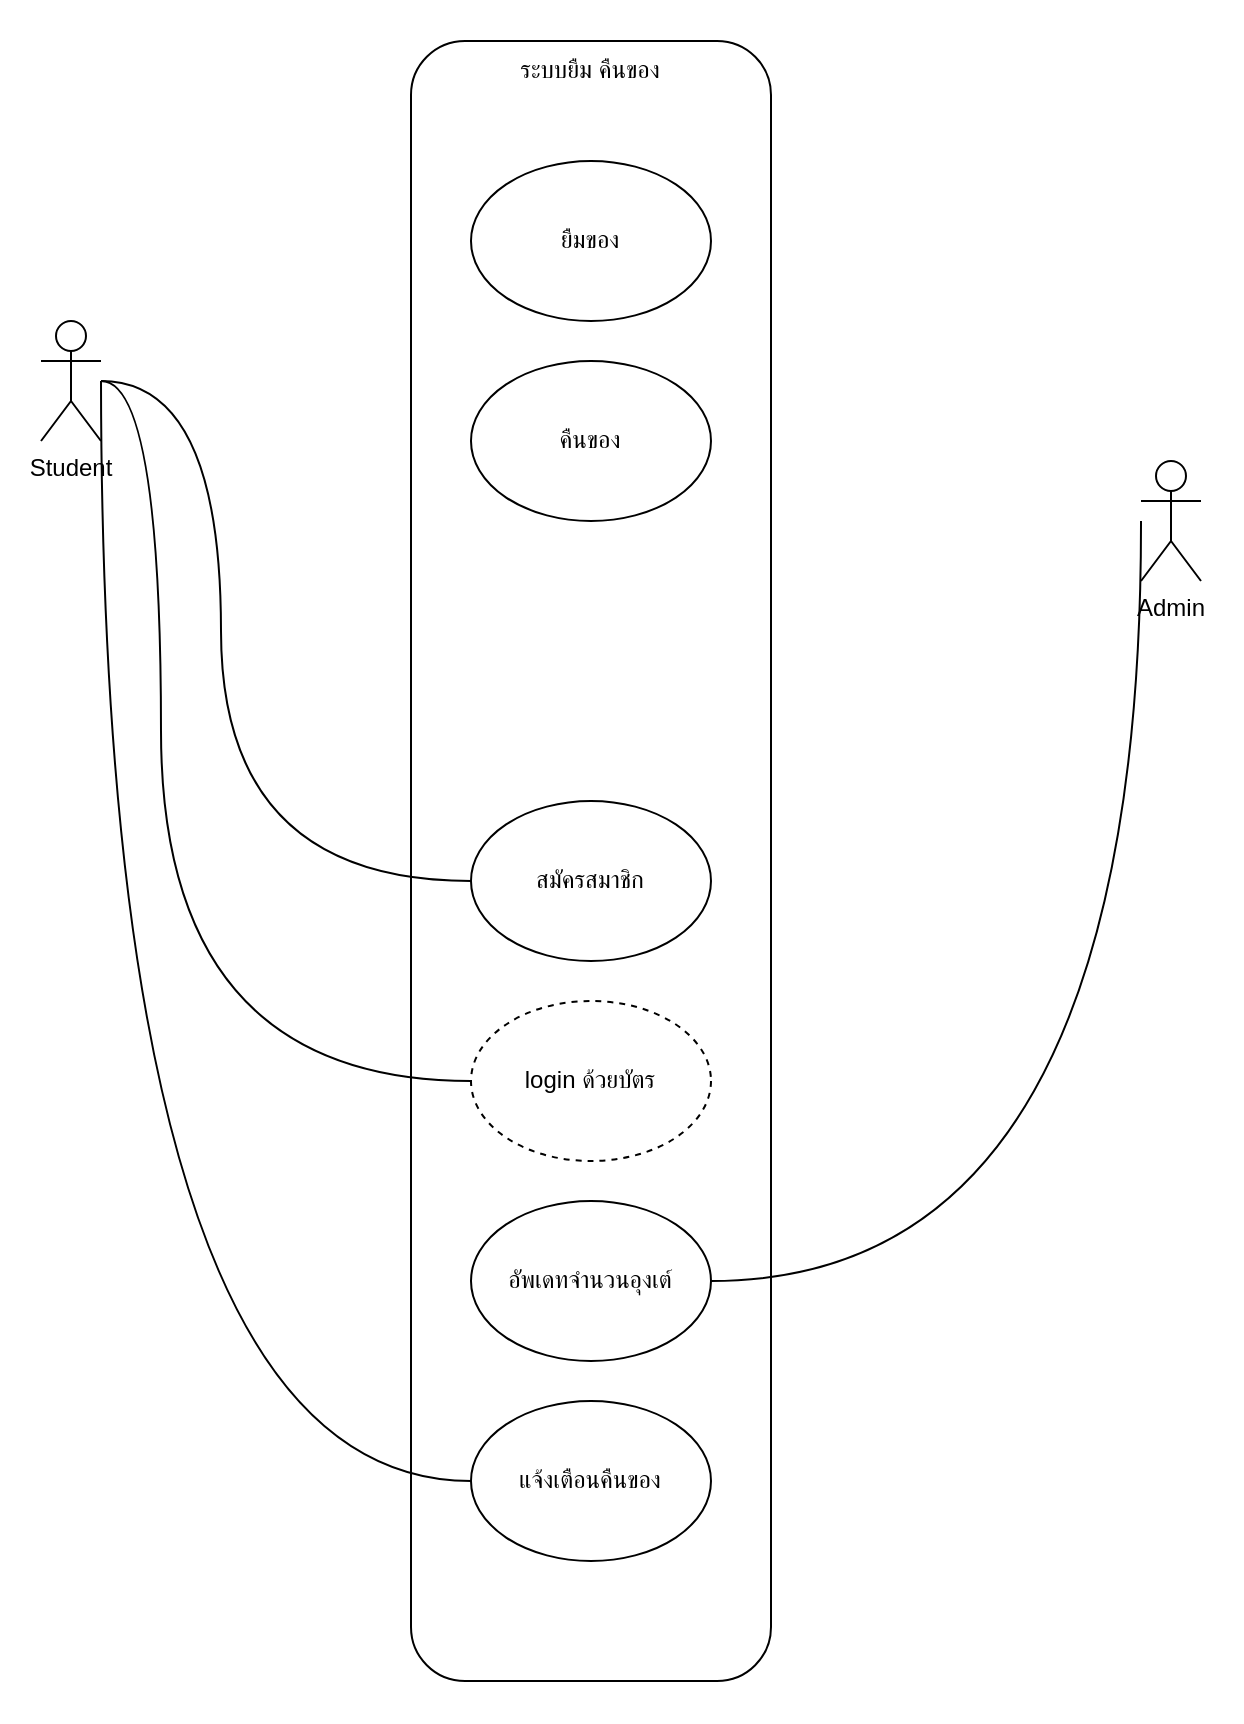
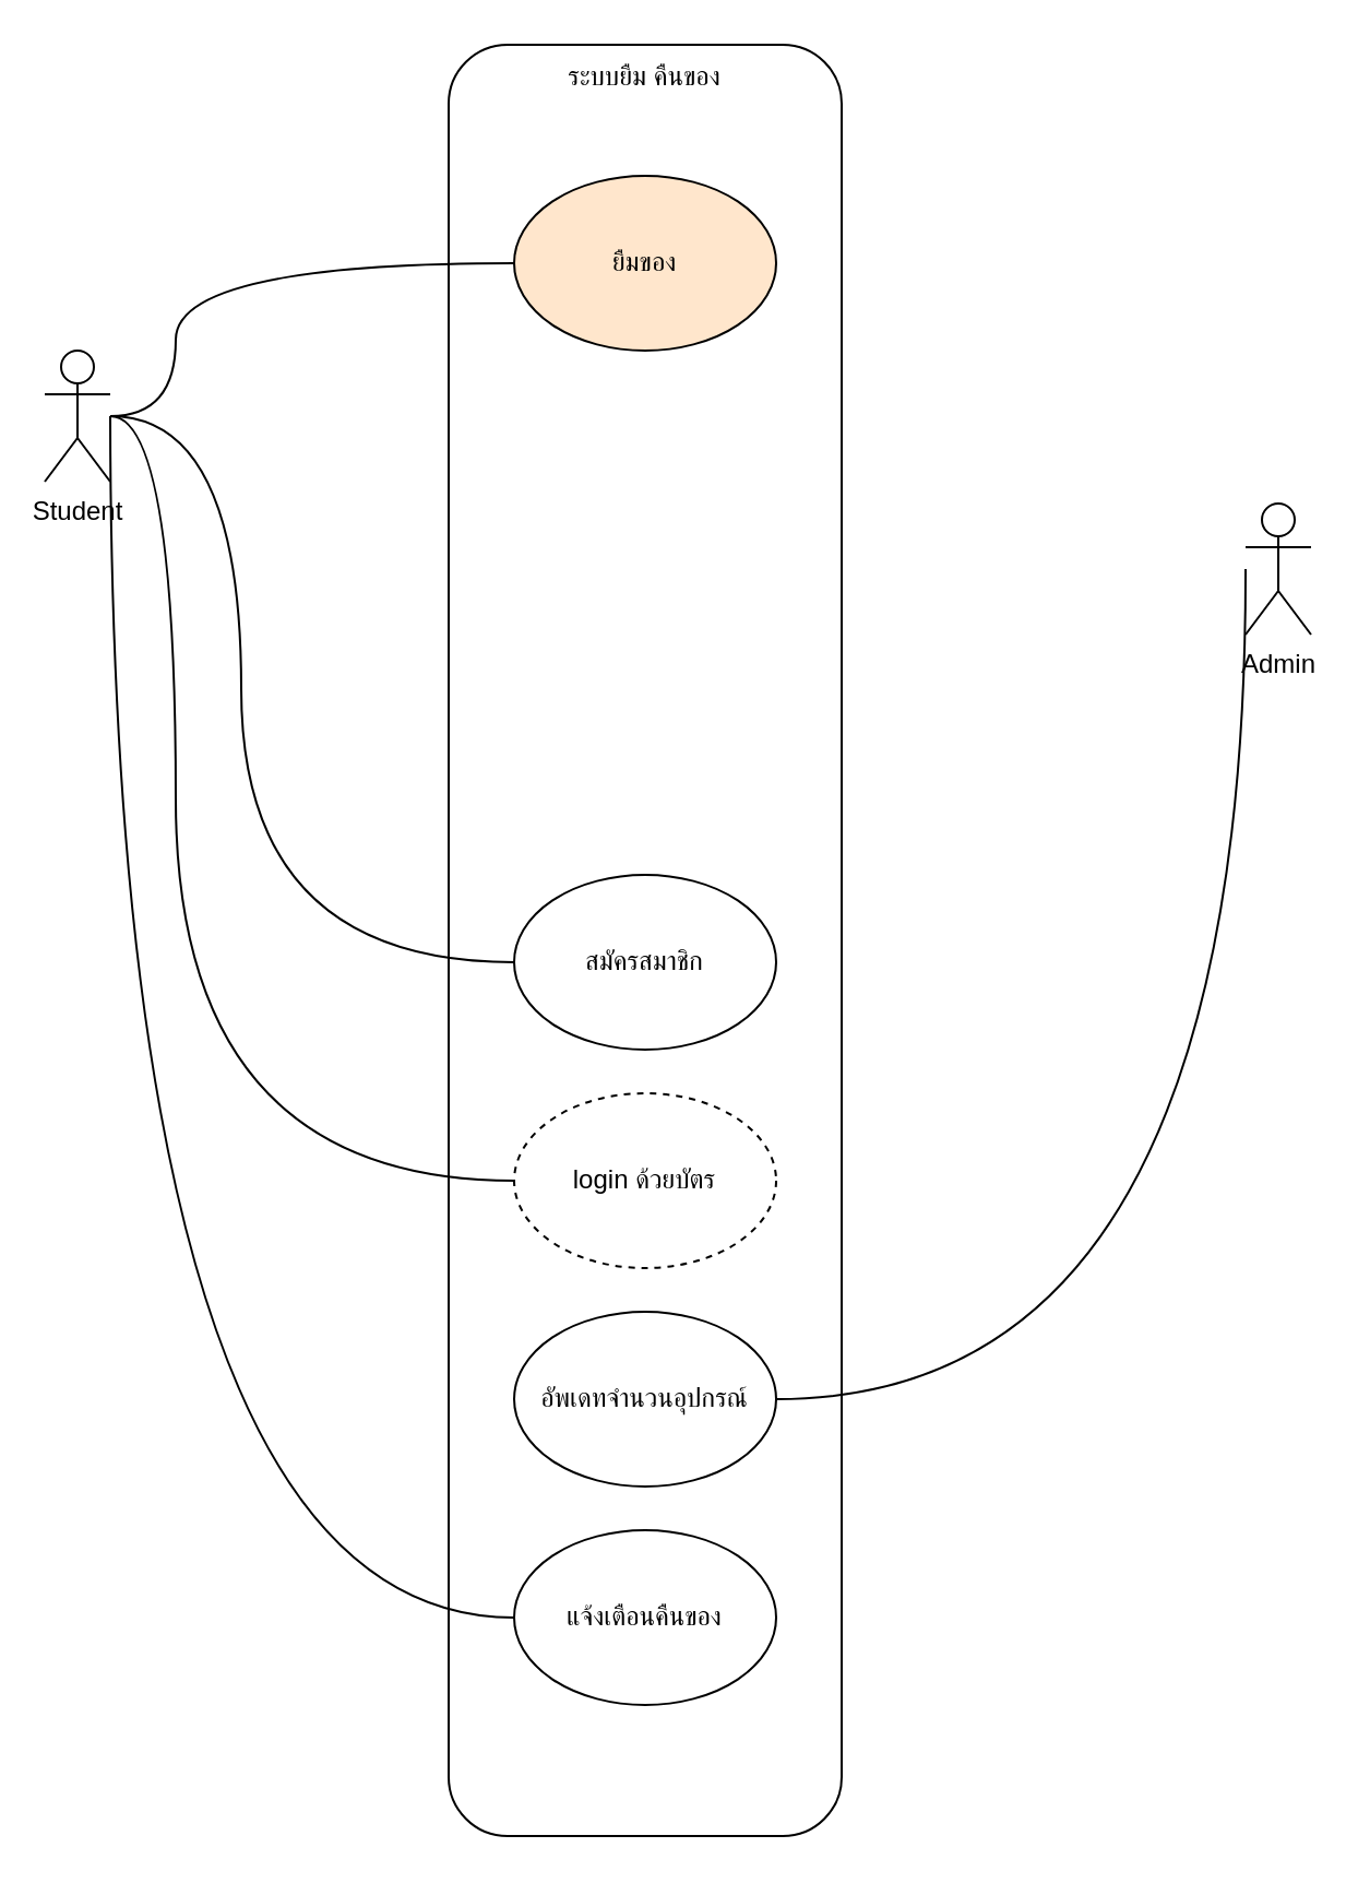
- <mxCell id="6" value="ยืมของ" style="ellipse;whiteSpace=wrap;html=1;" parent="1" vertex="1"><mxGeometry x="235" y="80" width="120" height="80" as="geometry" /></mxCell>
+ <mxCell id="6" value="ยืมของ" style="ellipse;whiteSpace=wrap;html=1;fillColor=#ffe6cc;" parent="1" vertex="1"><mxGeometry x="235" y="80" width="120" height="80" as="geometry" /></mxCell>
+ <mxCell id="12" style="edgeStyle=orthogonalEdgeStyle;rounded=0;orthogonalLoop=1;jettySize=auto;html=1;curved=1;entryX=0;entryY=0.5;entryDx=0;entryDy=0;endArrow=none;endFill=0;" parent="1" source="2" target="6" edge="1"><mxGeometry relative="1" as="geometry"><mxPoint x="100" y="80" as="targetPoint" /><Array as="points"><mxPoint x="80" y="190" /><mxPoint x="80" y="120" /></Array></mxGeometry></mxCell>
- <mxCell id="7" value="คืนของ" style="ellipse;whiteSpace=wrap;html=1;" parent="1" vertex="1"><mxGeometry x="235" y="180" width="120" height="80" as="geometry" /></mxCell>
- <mxCell id="14" value="อัพเดทจำนวนอุงเต์" style="ellipse;whiteSpace=wrap;html=1;" parent="1" vertex="1"><mxGeometry x="235" y="600" width="120" height="80" as="geometry" /></mxCell>
+ <mxCell id="14" value="อัพเดทจำนวนอุปกรณ์" style="ellipse;whiteSpace=wrap;html=1;" parent="1" vertex="1"><mxGeometry x="235" y="600" width="120" height="80" as="geometry" /></mxCell>
